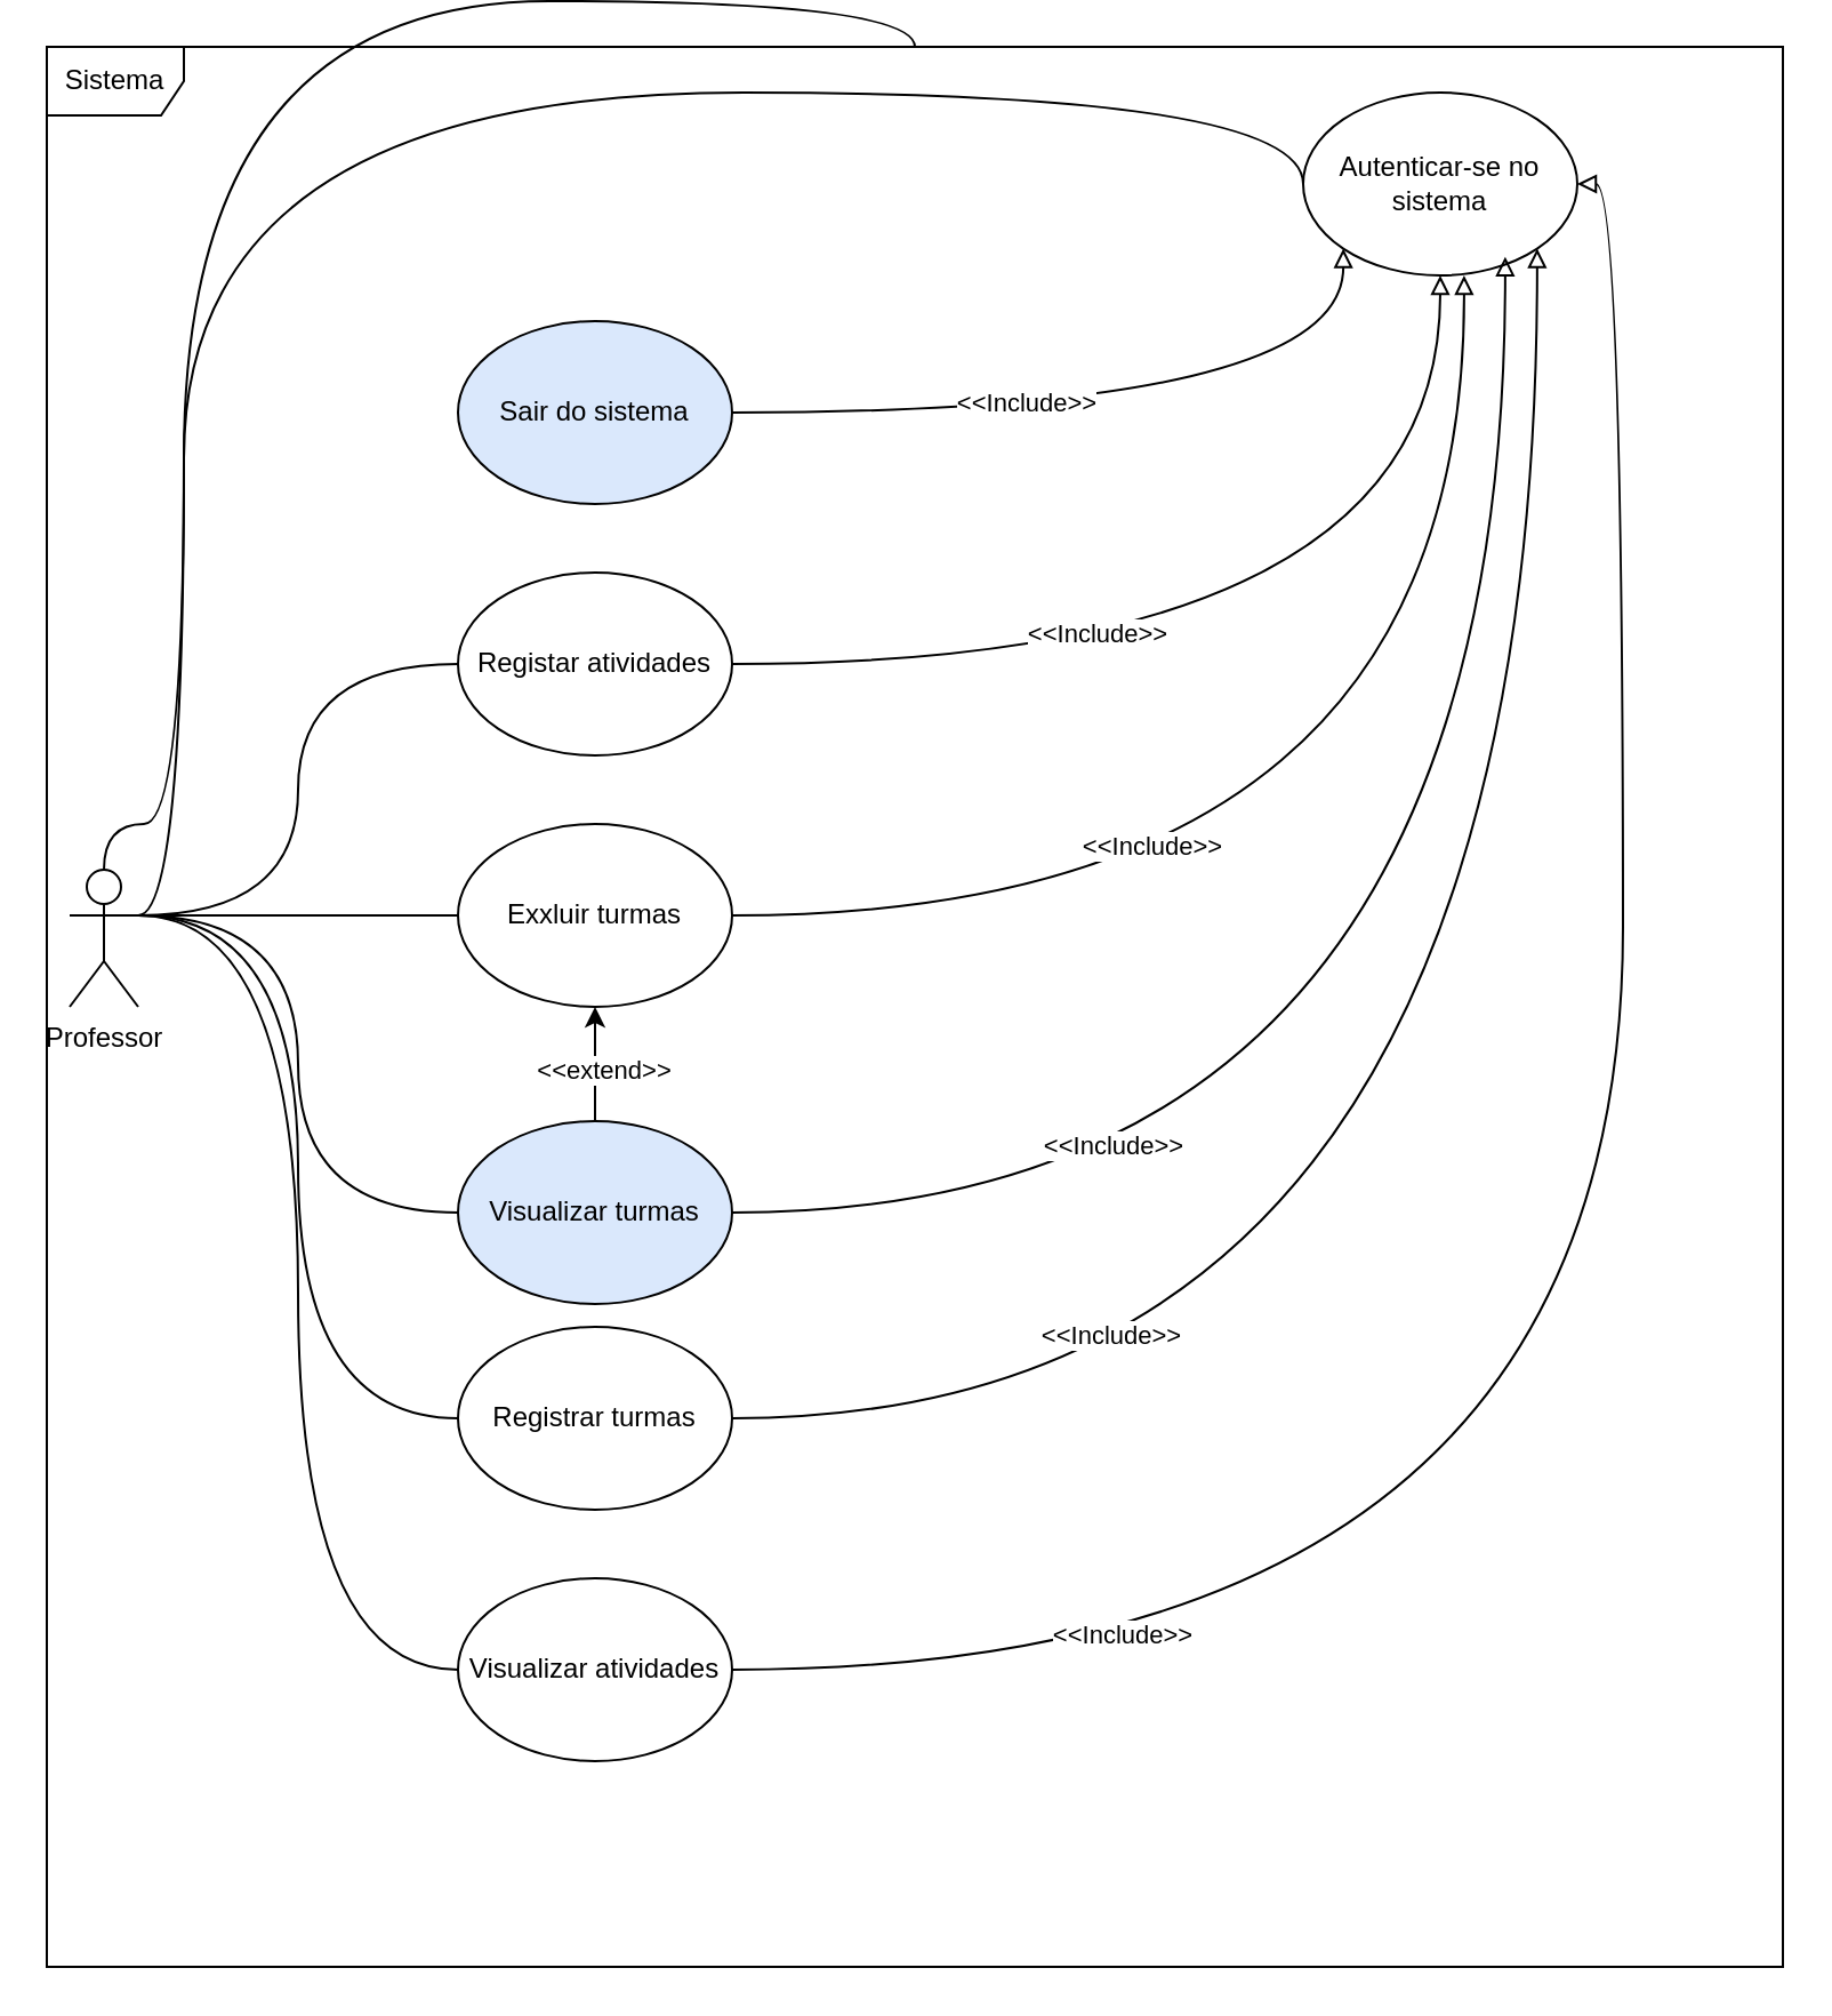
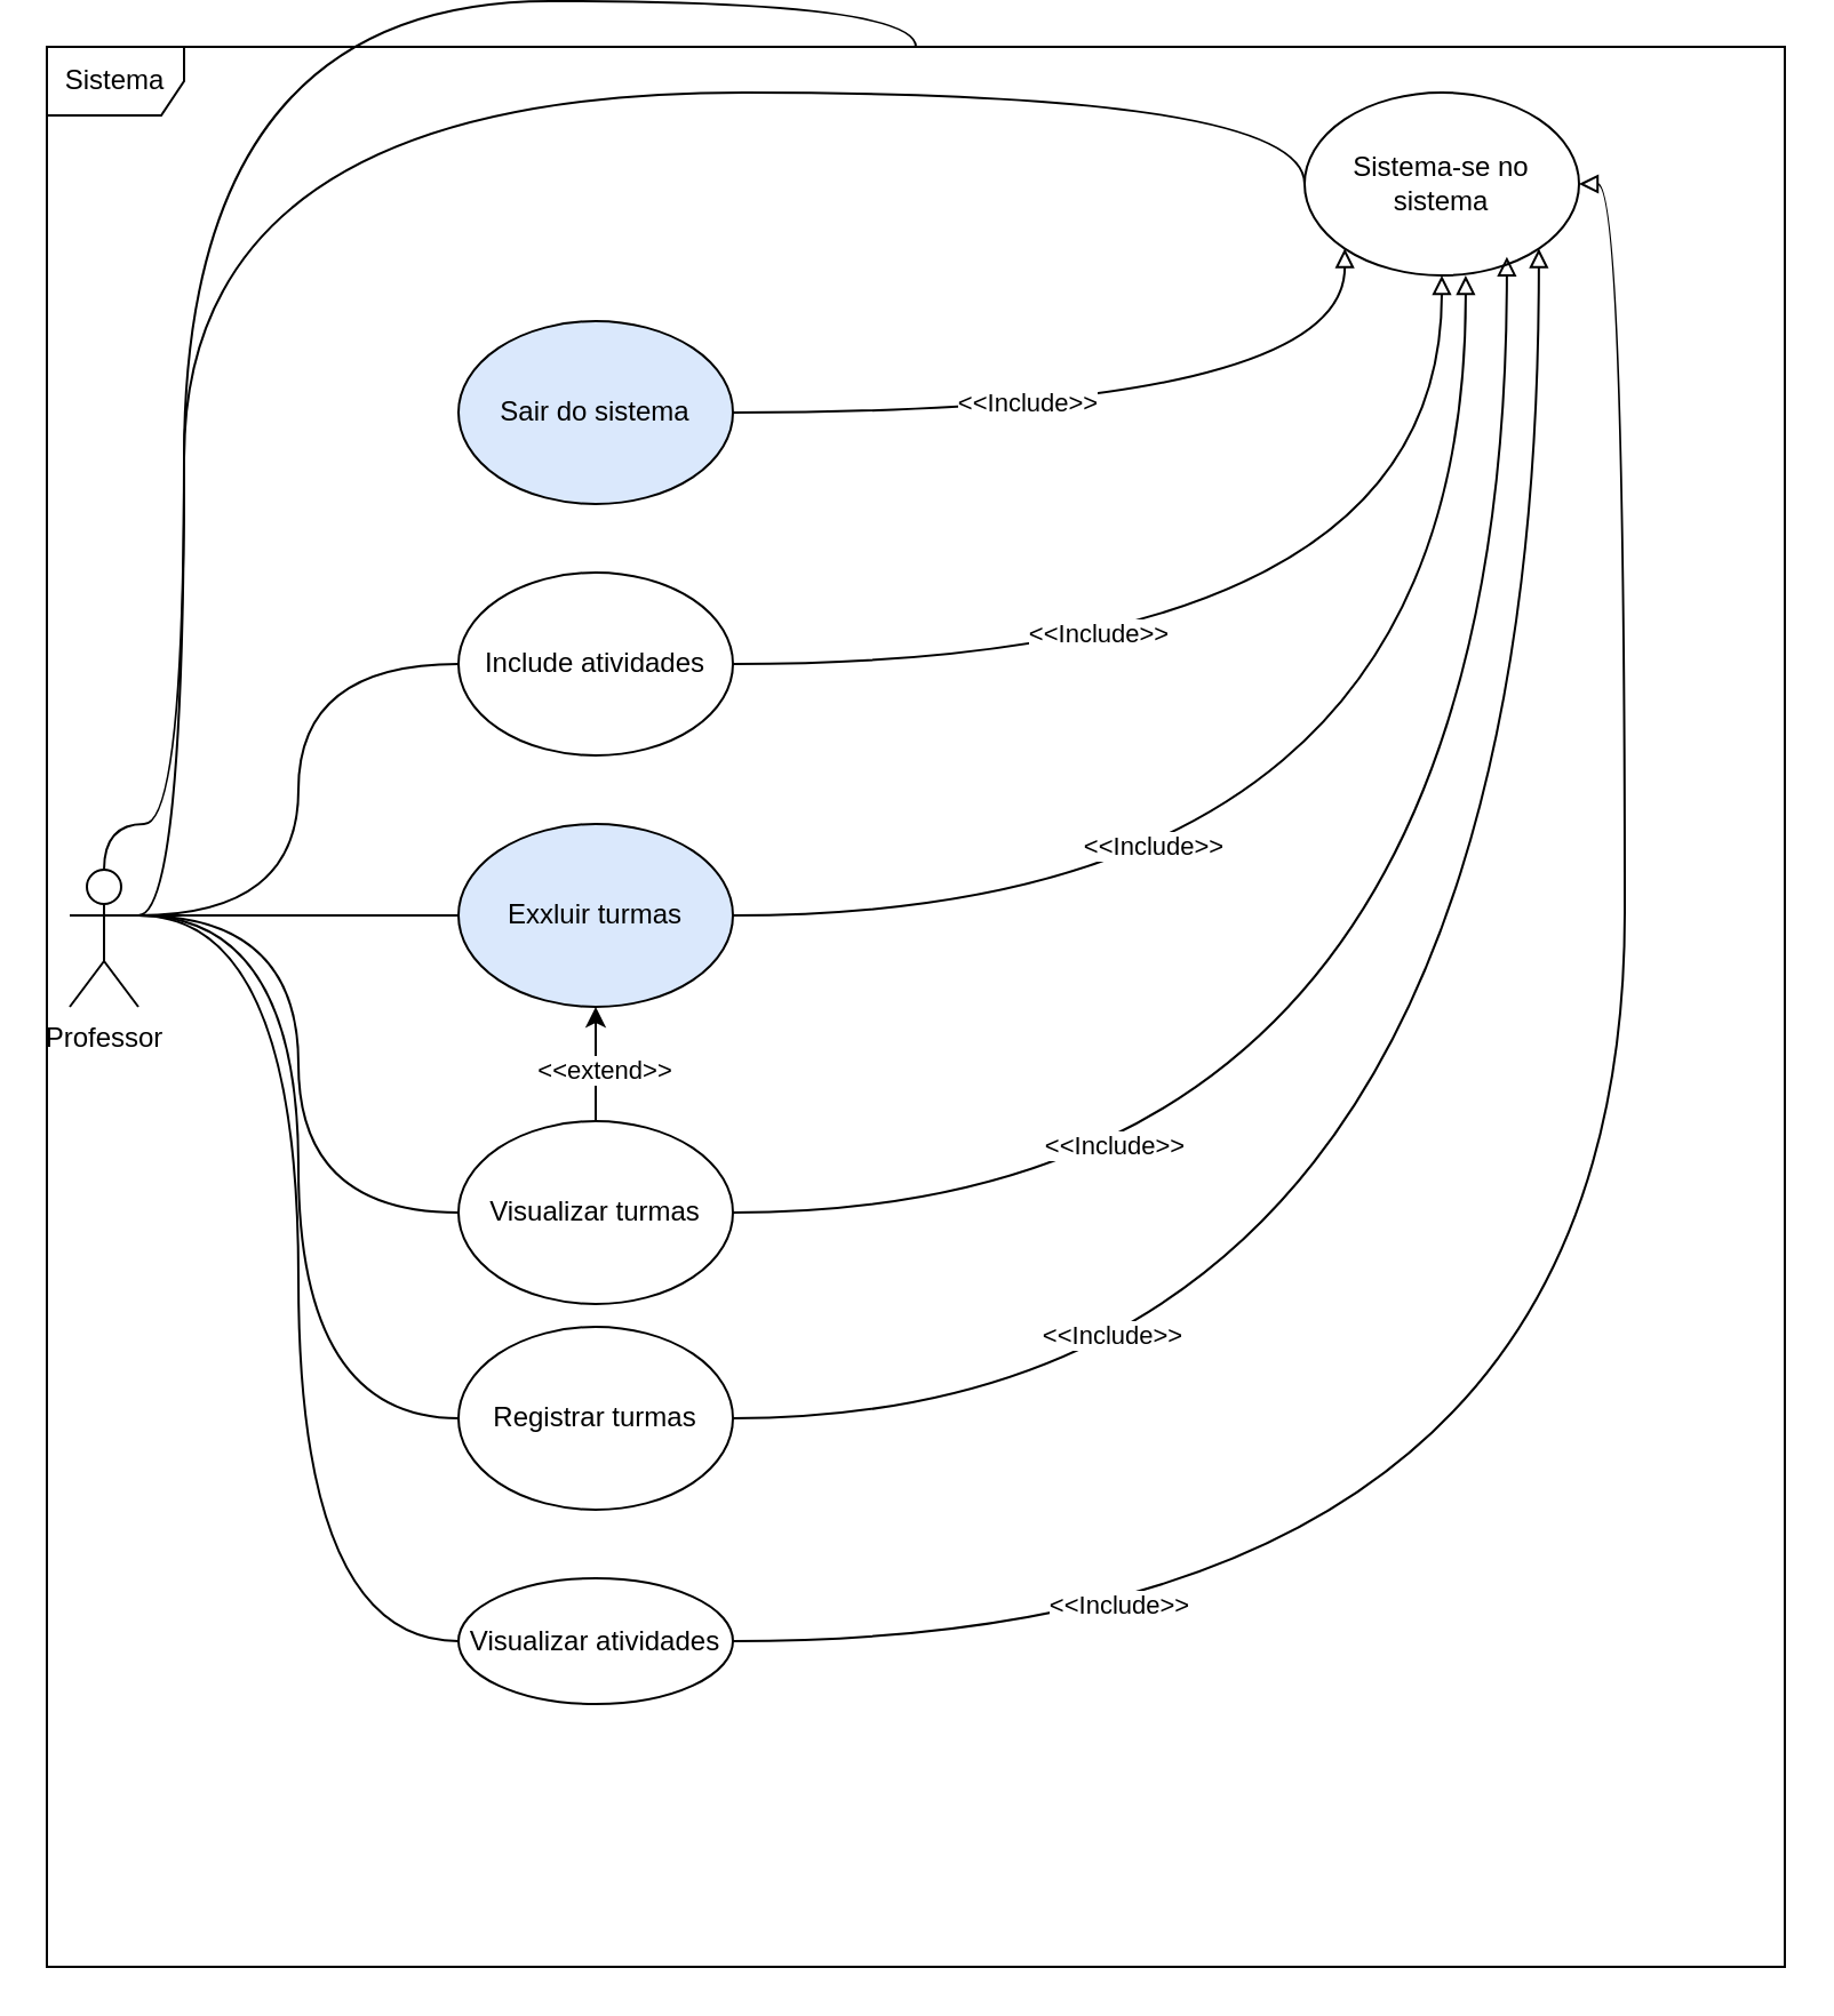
- <mxCell id="11" value="Autenticar-se no sistema" style="ellipse;whiteSpace=wrap;html=1;" vertex="1" parent="1"><mxGeometry x="570" y="40" width="120" height="80" as="geometry" /></mxCell>
+ <mxCell id="11" value="Sistema-se no sistema" style="ellipse;whiteSpace=wrap;html=1;" vertex="1" parent="1"><mxGeometry x="570" y="40" width="120" height="80" as="geometry" /></mxCell>
- <mxCell id="15" value="Registar atividades" style="ellipse;whiteSpace=wrap;html=1;" vertex="1" parent="1"><mxGeometry x="200" y="250" width="120" height="80" as="geometry" /></mxCell>
+ <mxCell id="15" value="Include atividades" style="ellipse;whiteSpace=wrap;html=1;" vertex="1" parent="1"><mxGeometry x="200" y="250" width="120" height="80" as="geometry" /></mxCell>
- <mxCell id="16" value="Exxluir turmas" style="ellipse;whiteSpace=wrap;html=1;" vertex="1" parent="1"><mxGeometry x="200" y="360" width="120" height="80" as="geometry" /></mxCell>
+ <mxCell id="16" value="Exxluir turmas" style="ellipse;whiteSpace=wrap;html=1;fillColor=#dae8fc;" vertex="1" parent="1"><mxGeometry x="200" y="360" width="120" height="80" as="geometry" /></mxCell>
- <mxCell id="19" value="Visualizar turmas" style="ellipse;whiteSpace=wrap;html=1;fillColor=#dae8fc;" vertex="1" parent="1"><mxGeometry x="200" y="490" width="120" height="80" as="geometry" /></mxCell>
+ <mxCell id="19" value="Visualizar turmas" style="ellipse;whiteSpace=wrap;html=1;" vertex="1" parent="1"><mxGeometry x="200" y="490" width="120" height="80" as="geometry" /></mxCell>
- <mxCell id="21" value="Visualizar atividades" style="ellipse;whiteSpace=wrap;html=1;" vertex="1" parent="1"><mxGeometry x="200" y="690" width="120" height="80" as="geometry" /></mxCell>
+ <mxCell id="21" value="Visualizar atividades" style="ellipse;whiteSpace=wrap;html=1;" vertex="1" parent="1"><mxGeometry x="200" y="690" width="120" height="55" as="geometry" /></mxCell>
